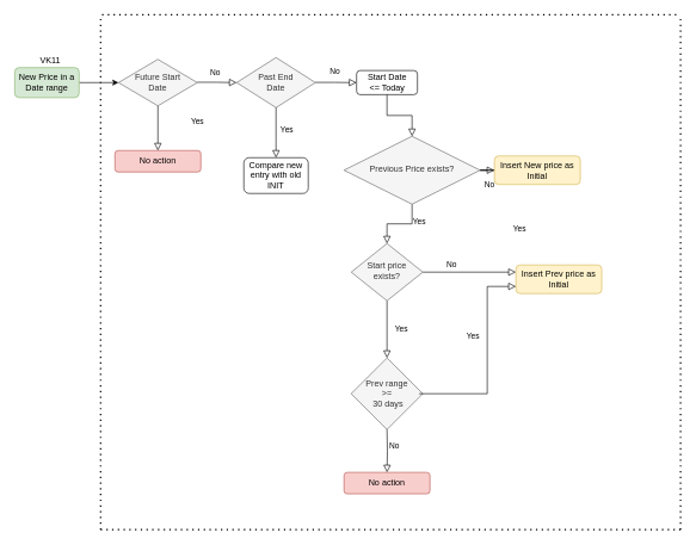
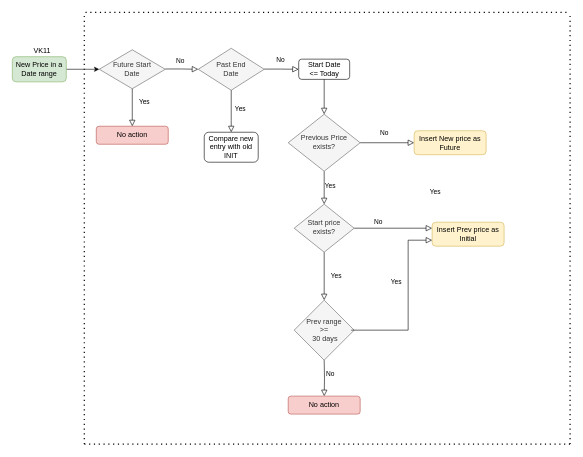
- <mxCell id="5" value="Previous Price exists?" style="rhombus;whiteSpace=wrap;html=1;shadow=0;fontFamily=Helvetica;fontSize=12;align=center;strokeWidth=1;spacing=6;spacingTop=-4;fillColor=#f5f5f5;strokeColor=#666666;fontColor=#333333;" parent="1" vertex="1"><mxGeometry x="480" y="190" width="190" height="95" as="geometry" /></mxCell>
+ <mxCell id="5" value="Previous Price exists?" style="rhombus;whiteSpace=wrap;html=1;shadow=0;fontFamily=Helvetica;fontSize=12;align=center;strokeWidth=1;spacing=6;spacingTop=-4;fillColor=#f5f5f5;strokeColor=#666666;fontColor=#333333;" parent="1" vertex="1"><mxGeometry x="480" y="190" width="120" height="95" as="geometry" /></mxCell>
- <mxCell id="6" value="Insert New price as Initial" style="rounded=1;whiteSpace=wrap;html=1;fontSize=12;glass=0;strokeWidth=1;shadow=0;fillColor=#fff2cc;strokeColor=#d6b656;" parent="1" vertex="1"><mxGeometry x="690" y="217.5" width="120" height="40" as="geometry" /></mxCell>
+ <mxCell id="6" value="Insert New price as Future" style="rounded=1;whiteSpace=wrap;html=1;fontSize=12;glass=0;strokeWidth=1;shadow=0;fillColor=#fff2cc;strokeColor=#d6b656;" parent="1" vertex="1"><mxGeometry x="690" y="217.5" width="120" height="40" as="geometry" /></mxCell>
